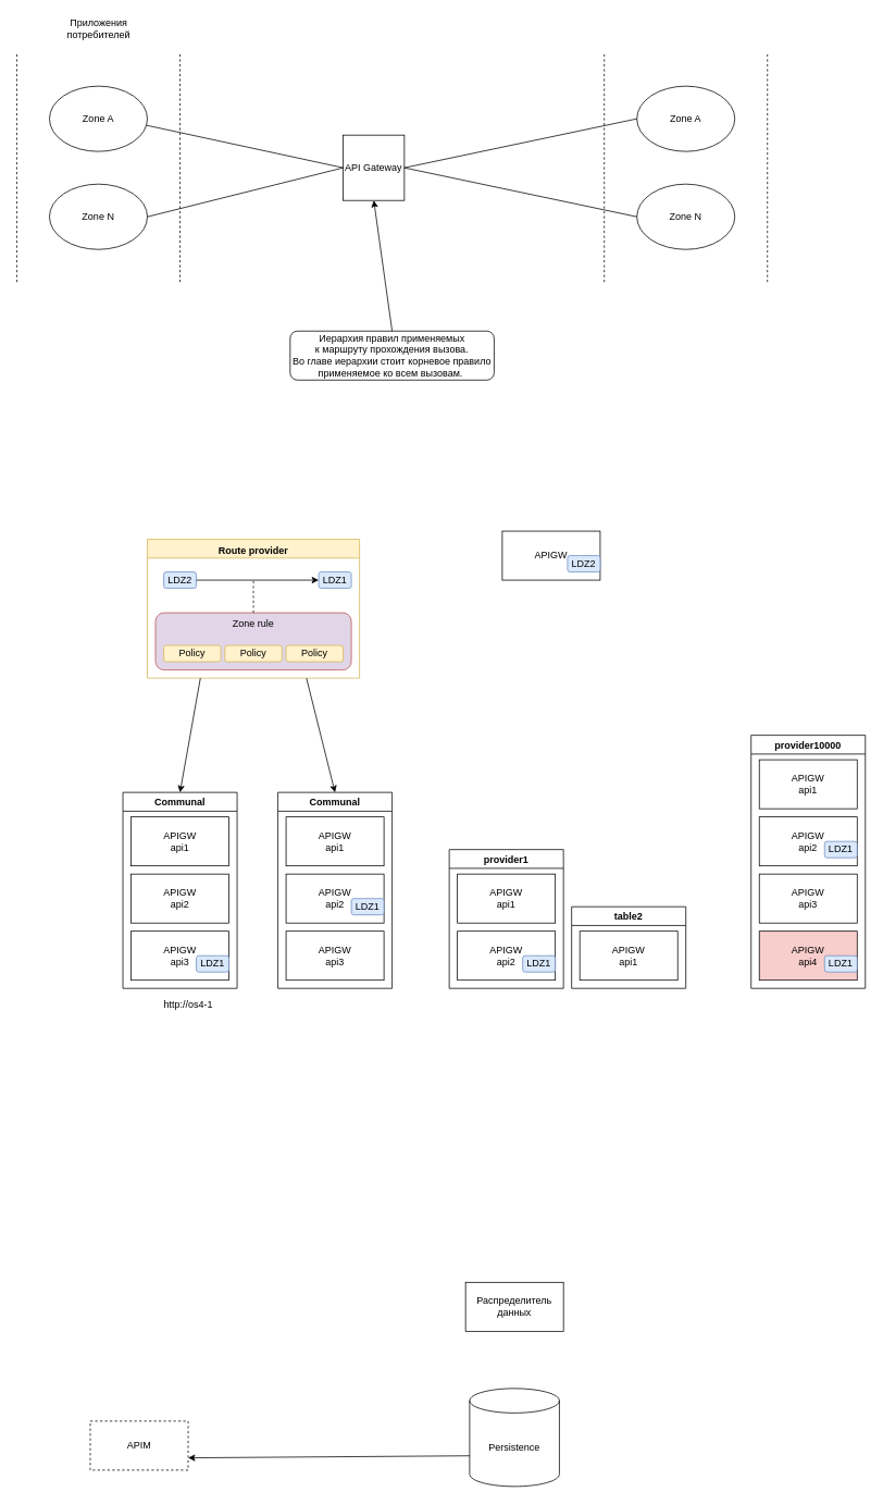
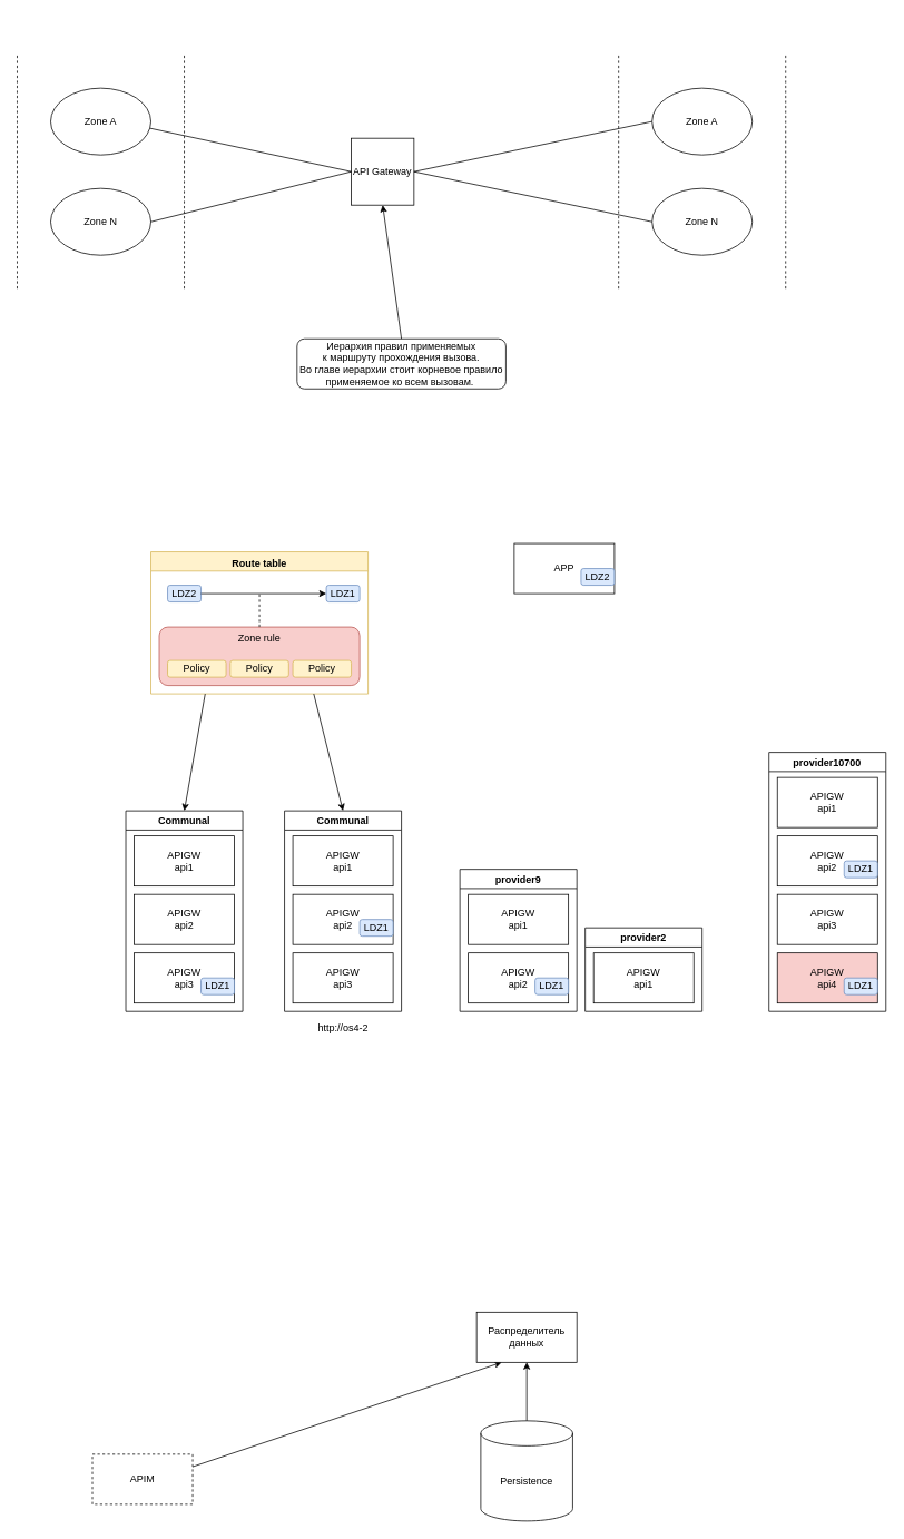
- <mxCell id="15" value="Приложения&lt;br&gt;потребителей" style="text;html=1;align=center;verticalAlign=middle;resizable=0;points=[];autosize=1;strokeColor=none;" parent="1" vertex="1"><mxGeometry x="75" y="20" width="90" height="30" as="geometry" /></mxCell>
- <mxCell id="59" value="Route provider" style="swimlane;verticalAlign=top;fillColor=#fff2cc;strokeColor=#d6b656;" vertex="1" parent="1"><mxGeometry x="180" y="660" width="260" height="170" as="geometry" /></mxCell>
+ <mxCell id="59" value="Route table" style="swimlane;verticalAlign=top;fillColor=#fff2cc;strokeColor=#d6b656;" vertex="1" parent="1"><mxGeometry x="180" y="660" width="260" height="170" as="geometry" /></mxCell>
- <mxCell id="49" value="APIGW" style="rounded=0;whiteSpace=wrap;html=1;" vertex="1" parent="1"><mxGeometry x="615" y="650" width="120" height="60" as="geometry" /></mxCell>
+ <mxCell id="49" value="APP" style="rounded=0;whiteSpace=wrap;html=1;" vertex="1" parent="1"><mxGeometry x="615" y="650" width="120" height="60" as="geometry" /></mxCell>
- <mxCell id="54" value="Zone rule" style="rounded=1;whiteSpace=wrap;html=1;fillColor=#e1d5e7;strokeColor=#b85450;verticalAlign=top;" vertex="1" parent="1"><mxGeometry x="190" y="750" width="240" height="70" as="geometry" /></mxCell>
+ <mxCell id="54" value="Zone rule" style="rounded=1;whiteSpace=wrap;html=1;fillColor=#f8cecc;strokeColor=#b85450;verticalAlign=top;" vertex="1" parent="1"><mxGeometry x="190" y="750" width="240" height="70" as="geometry" /></mxCell>
- <mxCell id="32" value="provider10000" style="swimlane;" vertex="1" parent="1"><mxGeometry x="920" y="900" width="140" height="310" as="geometry" /></mxCell>
+ <mxCell id="32" value="provider10700" style="swimlane;" vertex="1" parent="1"><mxGeometry x="920" y="900" width="140" height="310" as="geometry" /></mxCell>
- <mxCell id="30" value="provider1" style="swimlane;" vertex="1" parent="1"><mxGeometry x="550" y="1040" width="140" height="170" as="geometry" /></mxCell>
+ <mxCell id="30" value="provider9" style="swimlane;" vertex="1" parent="1"><mxGeometry x="550" y="1040" width="140" height="170" as="geometry" /></mxCell>
- <mxCell id="31" value="table2" style="swimlane;" vertex="1" parent="1"><mxGeometry x="700" y="1110" width="140" height="100" as="geometry" /></mxCell>
+ <mxCell id="31" value="provider2" style="swimlane;" vertex="1" parent="1"><mxGeometry x="700" y="1110" width="140" height="100" as="geometry" /></mxCell>
- <mxCell id="42" value="http://os4-1" style="text;html=1;align=center;verticalAlign=middle;resizable=0;points=[];autosize=1;strokeColor=none;" vertex="1" parent="1"><mxGeometry x="190" y="1220" width="80" height="20" as="geometry" /></mxCell>
+ <mxCell id="43" value="http://os4-2" style="text;html=1;align=center;verticalAlign=middle;resizable=0;points=[];autosize=1;strokeColor=none;" vertex="1" parent="1"><mxGeometry x="370" y="1220" width="80" height="20" as="geometry" /></mxCell>
+ <mxCell id="36" value="" style="endArrow=classic;html=1;exitX=0.5;exitY=0;exitDx=0;exitDy=0;exitPerimeter=0;entryX=0.5;entryY=1;entryDx=0;entryDy=0;" edge="1" parent="1" source="21" target="35"><mxGeometry width="50" height="50" relative="1" as="geometry"><mxPoint x="640" y="1440" as="sourcePoint" /><mxPoint x="750" y="1590" as="targetPoint" /></mxGeometry></mxCell>
+ <mxCell id="34" value="" style="endArrow=classic;html=1;exitX=1;exitY=0.25;exitDx=0;exitDy=0;entryX=0.25;entryY=1;entryDx=0;entryDy=0;" edge="1" parent="1" source="33" target="35"><mxGeometry width="50" height="50" relative="1" as="geometry"><mxPoint x="530" y="1520" as="sourcePoint" /><mxPoint x="350" y="1670" as="targetPoint" /></mxGeometry></mxCell>
- <mxCell id="37" value="" style="endArrow=classic;html=1;exitX=0;exitY=0;exitDx=0;exitDy=82.5;exitPerimeter=0;entryX=1;entryY=0.75;entryDx=0;entryDy=0;" edge="1" parent="1" source="21" target="33"><mxGeometry width="50" height="50" relative="1" as="geometry"><mxPoint x="640" y="1590" as="sourcePoint" /><mxPoint x="690" y="1540" as="targetPoint" /></mxGeometry></mxCell>
